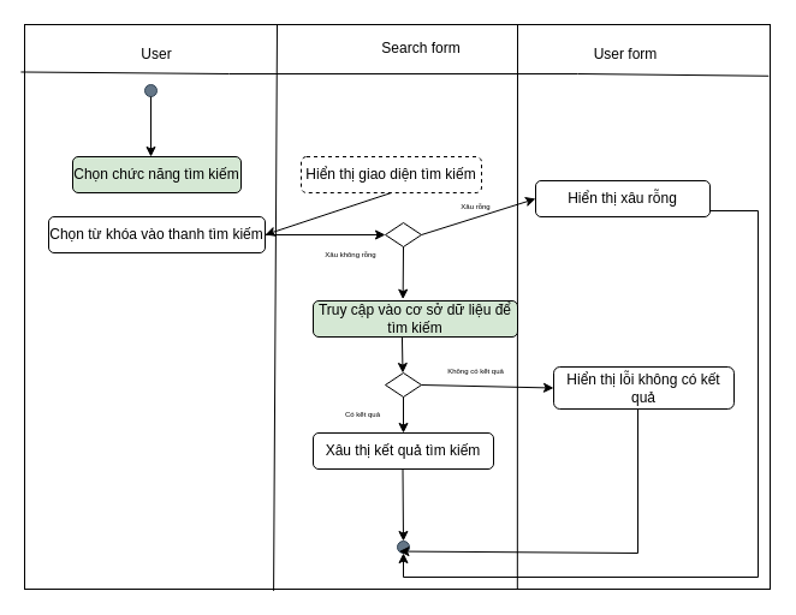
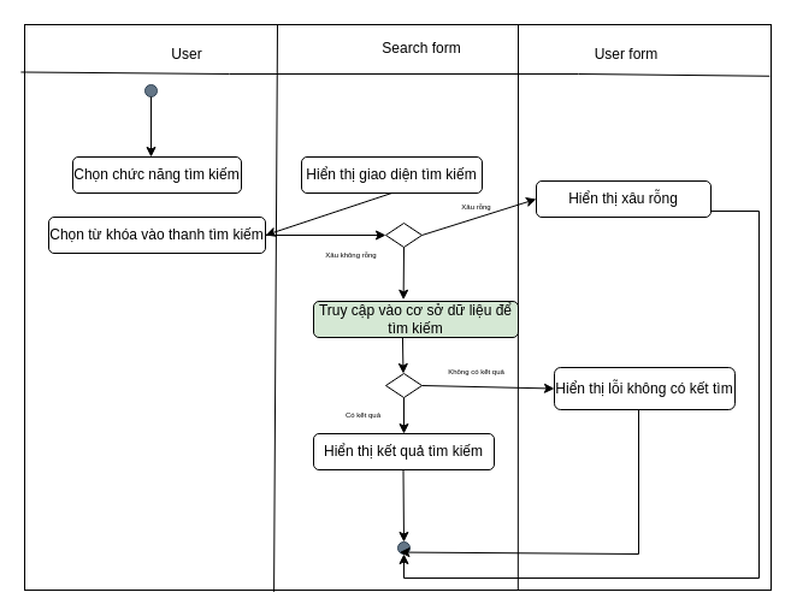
- <mxCell id="6" value="User" style="text;html=1;align=center;verticalAlign=middle;whiteSpace=wrap;rounded=0;" vertex="1" parent="1"><mxGeometry x="100" y="30" width="60" height="30" as="geometry" /></mxCell>
+ <mxCell id="6" value="User" style="text;html=1;align=center;verticalAlign=middle;whiteSpace=wrap;rounded=0;" vertex="1" parent="1"><mxGeometry x="125" y="30" width="60" height="30" as="geometry" /></mxCell>
- <mxCell id="11" value="Chọn chức năng tìm kiếm" style="rounded=1;whiteSpace=wrap;html=1;fillColor=#d5e8d4;" vertex="1" parent="1"><mxGeometry x="60" y="130" width="140" height="30" as="geometry" /></mxCell>
+ <mxCell id="11" value="Chọn chức năng tìm kiếm" style="rounded=1;whiteSpace=wrap;html=1;" vertex="1" parent="1"><mxGeometry x="60" y="130" width="140" height="30" as="geometry" /></mxCell>
- <mxCell id="12" value="Hiển thị giao diện tìm kiếm" style="rounded=1;whiteSpace=wrap;html=1;dashed=1;" vertex="1" parent="1"><mxGeometry x="250" y="130" width="150" height="30" as="geometry" /></mxCell>
+ <mxCell id="12" value="Hiển thị giao diện tìm kiếm" style="rounded=1;whiteSpace=wrap;html=1;" vertex="1" parent="1"><mxGeometry x="250" y="130" width="150" height="30" as="geometry" /></mxCell>
- <mxCell id="26" value="Hiển thị lỗi không có kết quả" style="rounded=1;whiteSpace=wrap;html=1;" vertex="1" parent="1"><mxGeometry x="460" y="305" width="150" height="35" as="geometry" /></mxCell>
+ <mxCell id="26" value="Hiển thị lỗi không có kết tìm" style="rounded=1;whiteSpace=wrap;html=1;" vertex="1" parent="1"><mxGeometry x="460" y="305" width="150" height="35" as="geometry" /></mxCell>
- <mxCell id="27" value="Xâu thị kết quả tìm kiếm" style="rounded=1;whiteSpace=wrap;html=1;" vertex="1" parent="1"><mxGeometry x="260" y="360" width="150" height="30" as="geometry" /></mxCell>
+ <mxCell id="27" value="Hiển thị kết quả tìm kiếm" style="rounded=1;whiteSpace=wrap;html=1;" vertex="1" parent="1"><mxGeometry x="260" y="360" width="150" height="30" as="geometry" /></mxCell>
